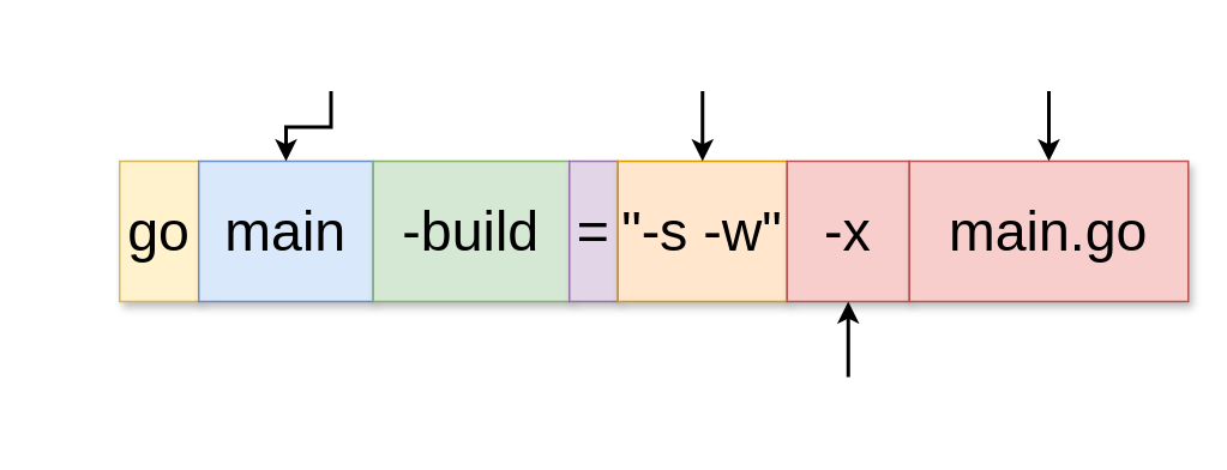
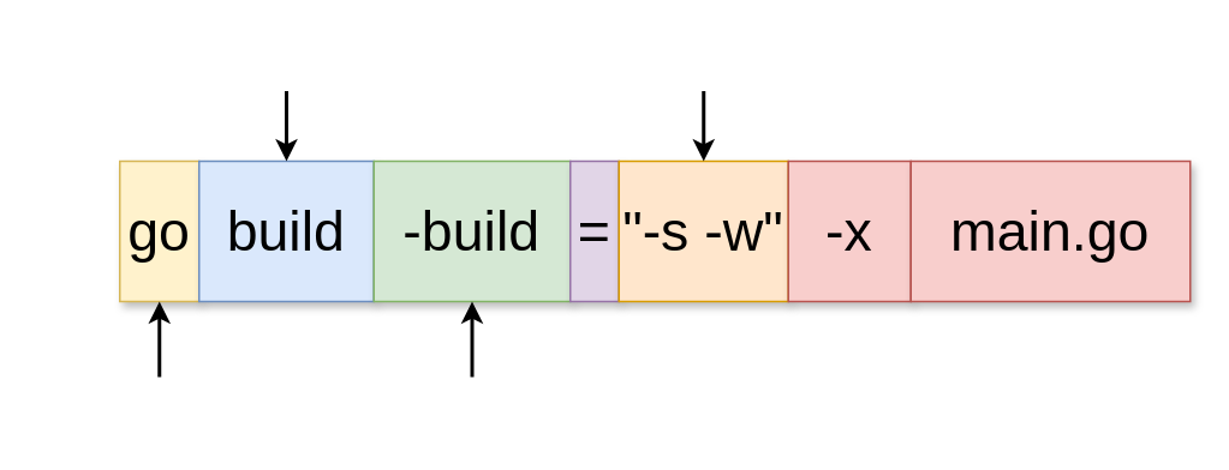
- <mxCell id="10" value="子命令(Sub Command)" style="text;html=1;strokeColor=none;fillColor=none;align=center;verticalAlign=middle;whiteSpace=wrap;rounded=0;fontSize=18;fontColor=#FFFFFF;container=0;" parent="1" vertex="1"><mxGeometry x="86.5" y="20" width="194" height="30" as="geometry" /></mxCell>
+ <mxCell id="10" value="子命令(Sub Command)" style="text;html=1;strokeColor=none;fillColor=none;align=center;verticalAlign=middle;whiteSpace=wrap;rounded=0;fontSize=18;fontColor=#FFFFFF;container=0;" parent="1" vertex="1"><mxGeometry x="61.5" y="20" width="194" height="30" as="geometry" /></mxCell>
- <mxCell id="16" style="edgeStyle=orthogonalEdgeStyle;rounded=0;orthogonalLoop=1;jettySize=auto;html=1;strokeWidth=2;fontSize=18;fontColor=#FFFFFF;" parent="1" source="17" target="18" edge="1"><mxGeometry relative="1" as="geometry" /></mxCell>
- <mxCell id="6" value="main" style="rounded=0;whiteSpace=wrap;html=1;fontSize=31;fillColor=#dae8fc;strokeColor=#6c8ebf;fontColor=#000000;fontStyle=0;container=0;sketch=0;shadow=1;glass=0;" parent="1" vertex="1"><mxGeometry x="110" y="89" width="97" height="78" as="geometry" /></mxCell>
+ <mxCell id="6" value="build" style="rounded=0;whiteSpace=wrap;html=1;fontSize=31;fillColor=#dae8fc;strokeColor=#6c8ebf;fontColor=#000000;fontStyle=0;container=0;sketch=0;shadow=1;glass=0;" parent="1" vertex="1"><mxGeometry x="110" y="89" width="97" height="78" as="geometry" /></mxCell>
+ <mxCell id="5" style="edgeStyle=orthogonalEdgeStyle;rounded=0;orthogonalLoop=1;jettySize=auto;html=1;entryX=0.5;entryY=1;entryDx=0;entryDy=0;fontSize=18;fontColor=#FFFFFF;strokeWidth=2;" parent="1" source="2" target="4" edge="1"><mxGeometry relative="1" as="geometry" /></mxCell>
+ <mxCell id="8" style="edgeStyle=orthogonalEdgeStyle;rounded=0;orthogonalLoop=1;jettySize=auto;html=1;entryX=0.5;entryY=1;entryDx=0;entryDy=0;strokeWidth=2;fontSize=18;fontColor=#FFFFFF;" parent="1" source="3" target="7" edge="1"><mxGeometry relative="1" as="geometry" /></mxCell>
- <mxCell id="19" style="edgeStyle=orthogonalEdgeStyle;rounded=0;orthogonalLoop=1;jettySize=auto;html=1;entryX=0.5;entryY=1;entryDx=0;entryDy=0;strokeWidth=2;fontSize=18;fontColor=#FFFFFF;" parent="1" source="20" target="15" edge="1"><mxGeometry relative="1" as="geometry" /></mxCell>
